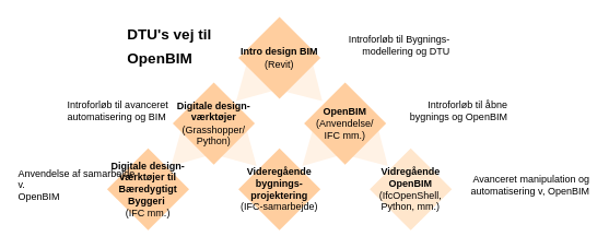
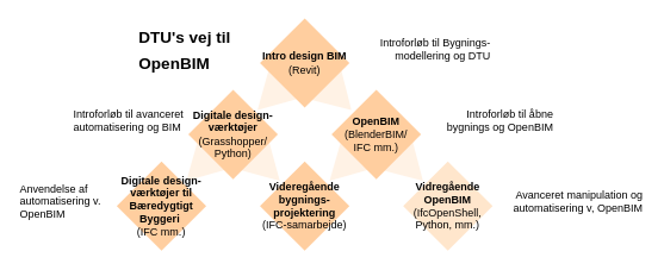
- <mxCell id="11" value="&lt;b&gt;OpenBIM&lt;/b&gt;&lt;br&gt;(Anvendelse/&lt;br&gt;IFC mm.)" style="rhombus;whiteSpace=wrap;html=1;strokeColor=none;fillColor=#FFCE9F;" vertex="1" parent="1"><mxGeometry x="370" y="100" width="100" height="100" as="geometry" /></mxCell>
+ <mxCell id="11" value="&lt;b&gt;OpenBIM&lt;/b&gt;&lt;br&gt;(BlenderBIM/&lt;br&gt;IFC mm.)" style="rhombus;whiteSpace=wrap;html=1;strokeColor=none;fillColor=#FFCE9F;" vertex="1" parent="1"><mxGeometry x="370" y="100" width="100" height="100" as="geometry" /></mxCell>
- <mxCell id="19" value="Anvendelse af samarbejde v. &lt;br&gt;OpenBIM" style="text;html=1;strokeColor=none;fillColor=none;align=left;verticalAlign=middle;whiteSpace=wrap;rounded=0;" vertex="1" parent="1"><mxGeometry x="20" y="210" width="150" height="30" as="geometry" /></mxCell>
+ <mxCell id="19" value="Anvendelse af automatisering v. &lt;br&gt;OpenBIM" style="text;html=1;strokeColor=none;fillColor=none;align=left;verticalAlign=middle;whiteSpace=wrap;rounded=0;" vertex="1" parent="1"><mxGeometry x="20" y="210" width="150" height="30" as="geometry" /></mxCell>
